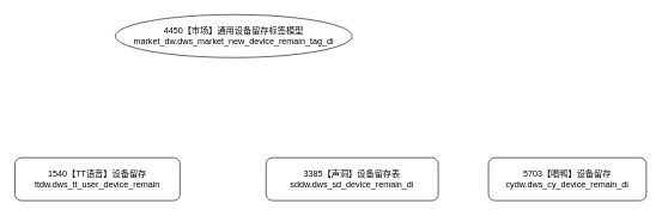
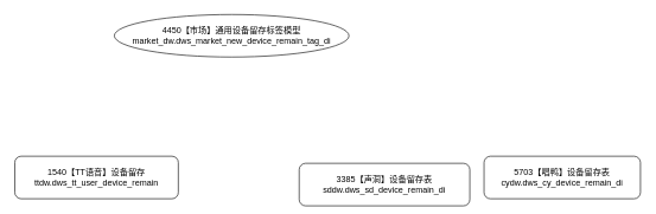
- <mxCell id="4" value="3385【声洞】设备留存表&lt;br&gt;sddw.dws_sd_device_remain_di" style="rounded=1;whiteSpace=wrap;html=1;" vertex="1" parent="1"><mxGeometry x="370" y="220" width="240" height="60" as="geometry" /></mxCell>
+ <mxCell id="4" value="3385【声洞】设备留存表&lt;br&gt;sddw.dws_sd_device_remain_di" style="rounded=1;whiteSpace=wrap;html=1;" vertex="1" parent="1"><mxGeometry x="420" y="230" width="240" height="60" as="geometry" /></mxCell>
- <mxCell id="5" value="5703【唱鸭】设备留存&lt;br&gt;cydw.dws_cy_device_remain_di" style="rounded=1;whiteSpace=wrap;html=1;" vertex="1" parent="1"><mxGeometry x="680" y="220" width="220" height="60" as="geometry" /></mxCell>
+ <mxCell id="5" value="5703【唱鸭】设备留存表&lt;br&gt;cydw.dws_cy_device_remain_di" style="rounded=1;whiteSpace=wrap;html=1;" vertex="1" parent="1"><mxGeometry x="680" y="220" width="220" height="60" as="geometry" /></mxCell>
